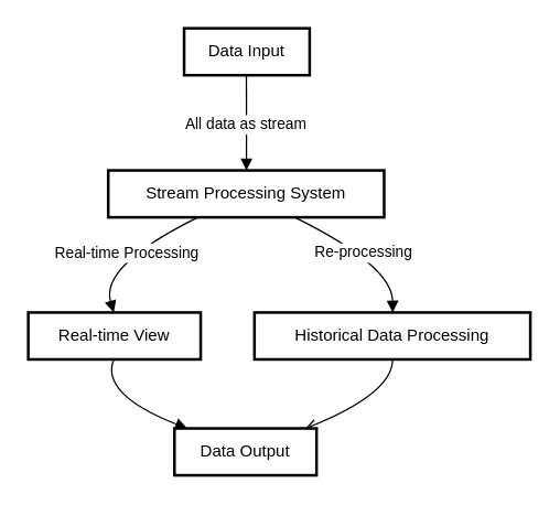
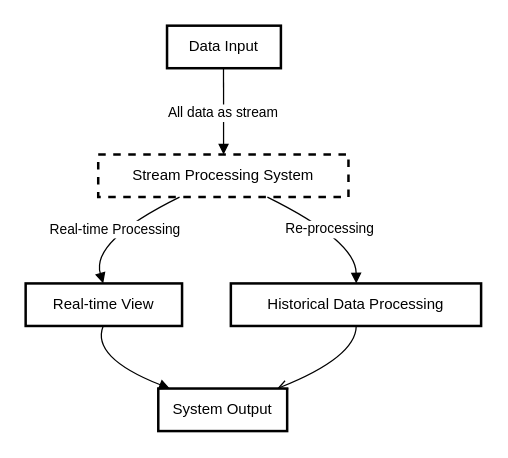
- <mxCell id="3" value="Stream Processing System" style="whiteSpace=wrap;strokeWidth=2;" vertex="1" parent="1"><mxGeometry x="78" y="123" width="200" height="34" as="geometry" /></mxCell>
+ <mxCell id="3" value="Stream Processing System" style="whiteSpace=wrap;strokeWidth=2;dashed=1;" vertex="1" parent="1"><mxGeometry x="78" y="123" width="200" height="34" as="geometry" /></mxCell>
- <mxCell id="6" value="Data Output" style="whiteSpace=wrap;strokeWidth=2;" vertex="1" parent="1"><mxGeometry x="126" y="310" width="103" height="34" as="geometry" /></mxCell>
+ <mxCell id="6" value="System Output" style="whiteSpace=wrap;strokeWidth=2;" vertex="1" parent="1"><mxGeometry x="126" y="310" width="103" height="34" as="geometry" /></mxCell>
